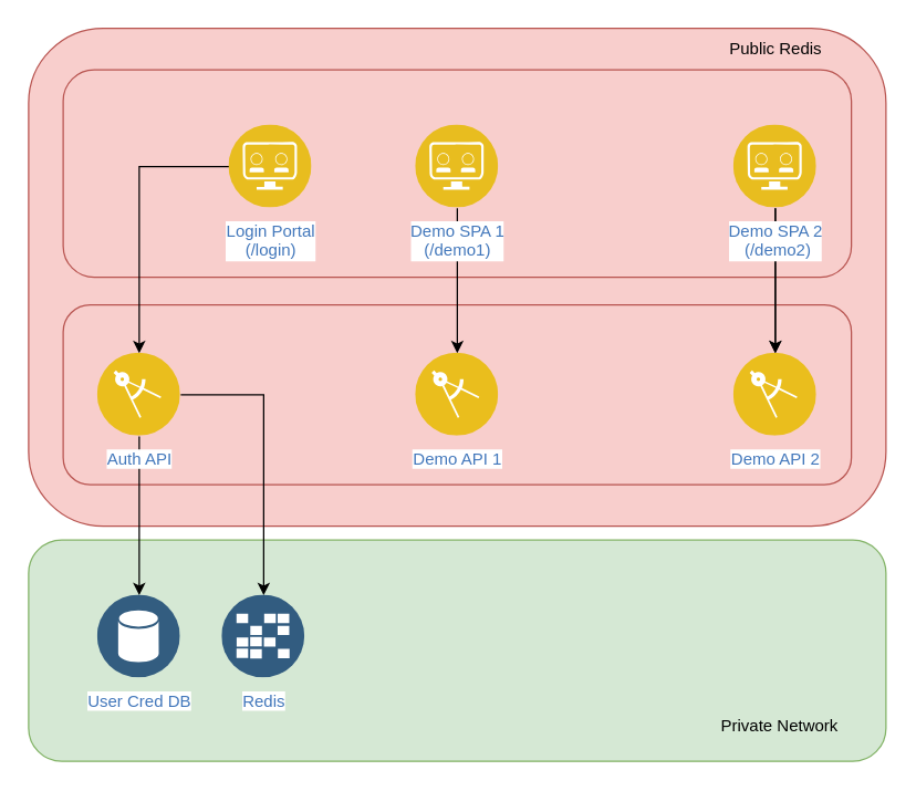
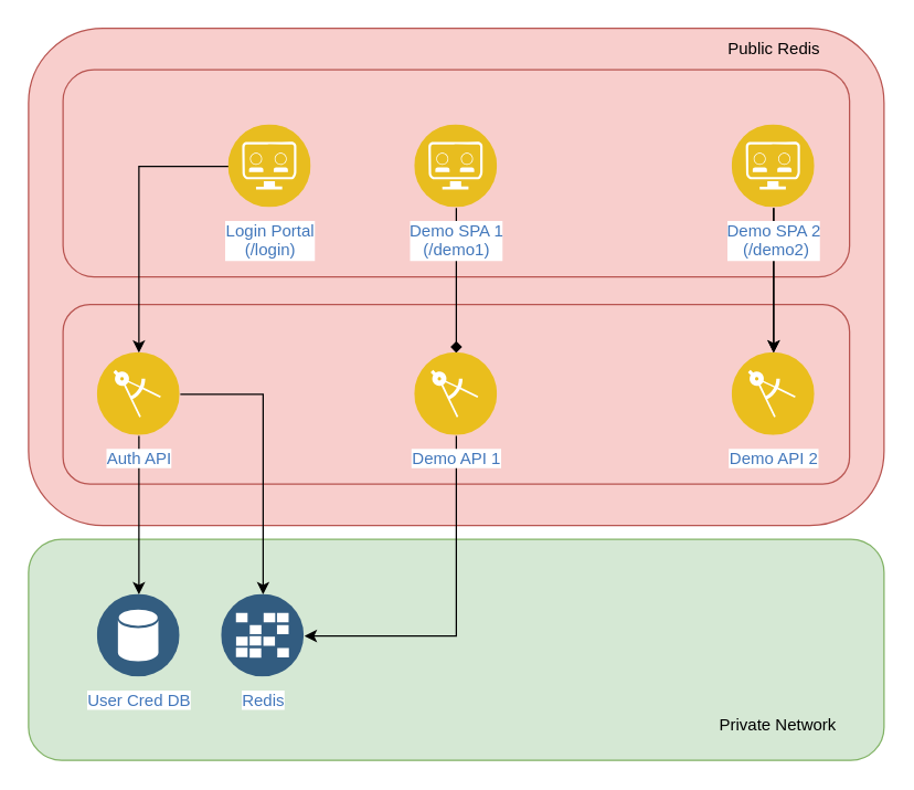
- <mxCell id="14" value="" style="edgeStyle=orthogonalEdgeStyle;rounded=0;orthogonalLoop=1;jettySize=auto;html=1;" parent="1" source="15" target="17" edge="1"><mxGeometry relative="1" as="geometry" /></mxCell>
+ <mxCell id="14" value="" style="edgeStyle=orthogonalEdgeStyle;rounded=0;orthogonalLoop=1;jettySize=auto;html=1;endArrow=diamond;" parent="1" source="15" target="17" edge="1"><mxGeometry relative="1" as="geometry" /></mxCell>
+ <mxCell id="16" style="edgeStyle=orthogonalEdgeStyle;rounded=0;orthogonalLoop=1;jettySize=auto;html=1;exitX=0.5;exitY=1;exitDx=0;exitDy=0;entryX=1;entryY=0.5;entryDx=0;entryDy=0;" parent="1" source="17" target="13" edge="1"><mxGeometry relative="1" as="geometry" /></mxCell>
